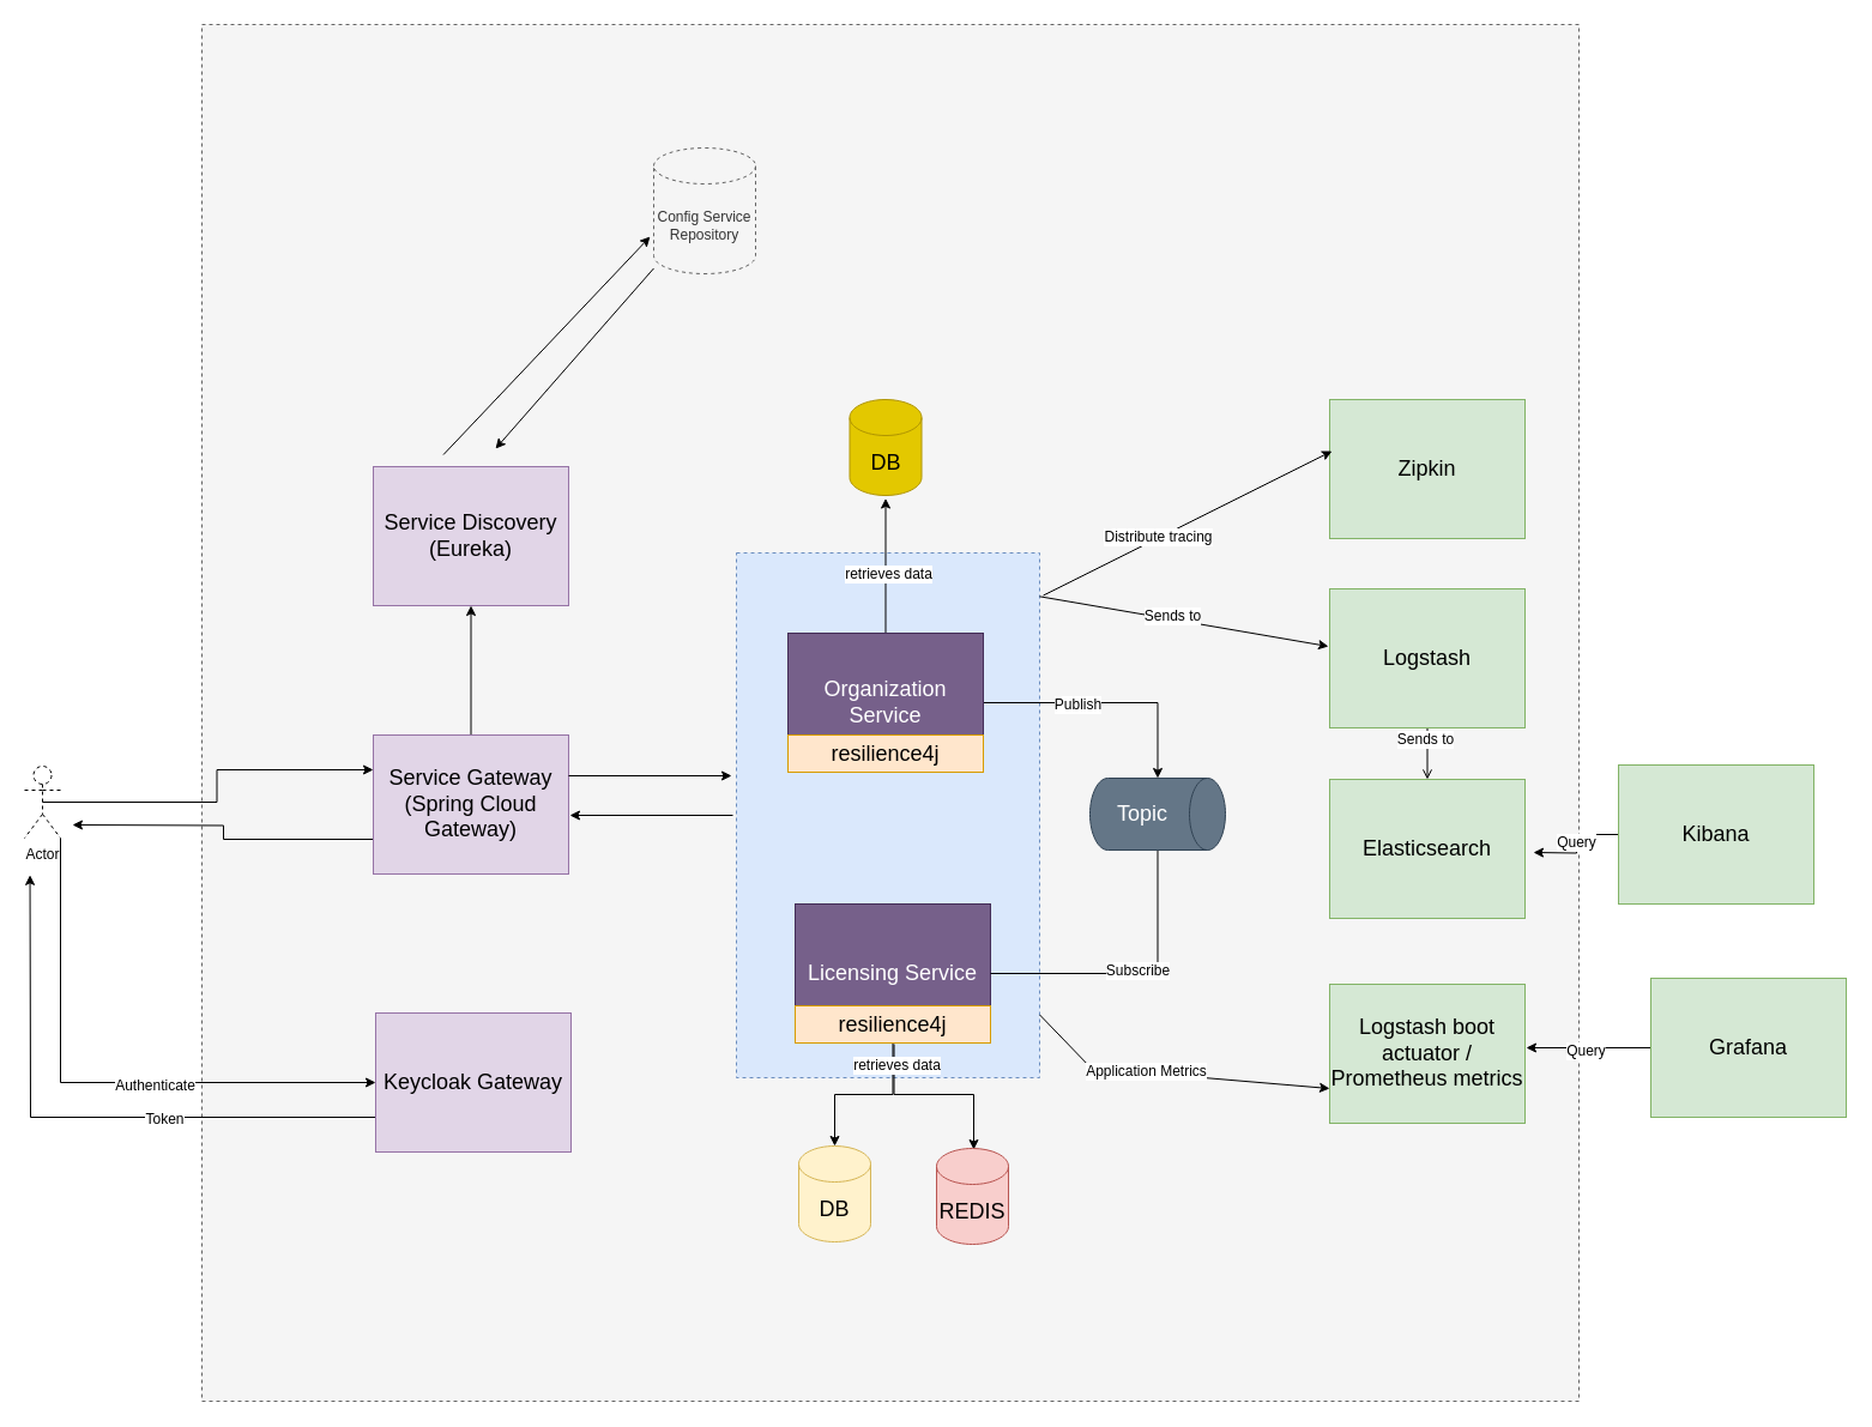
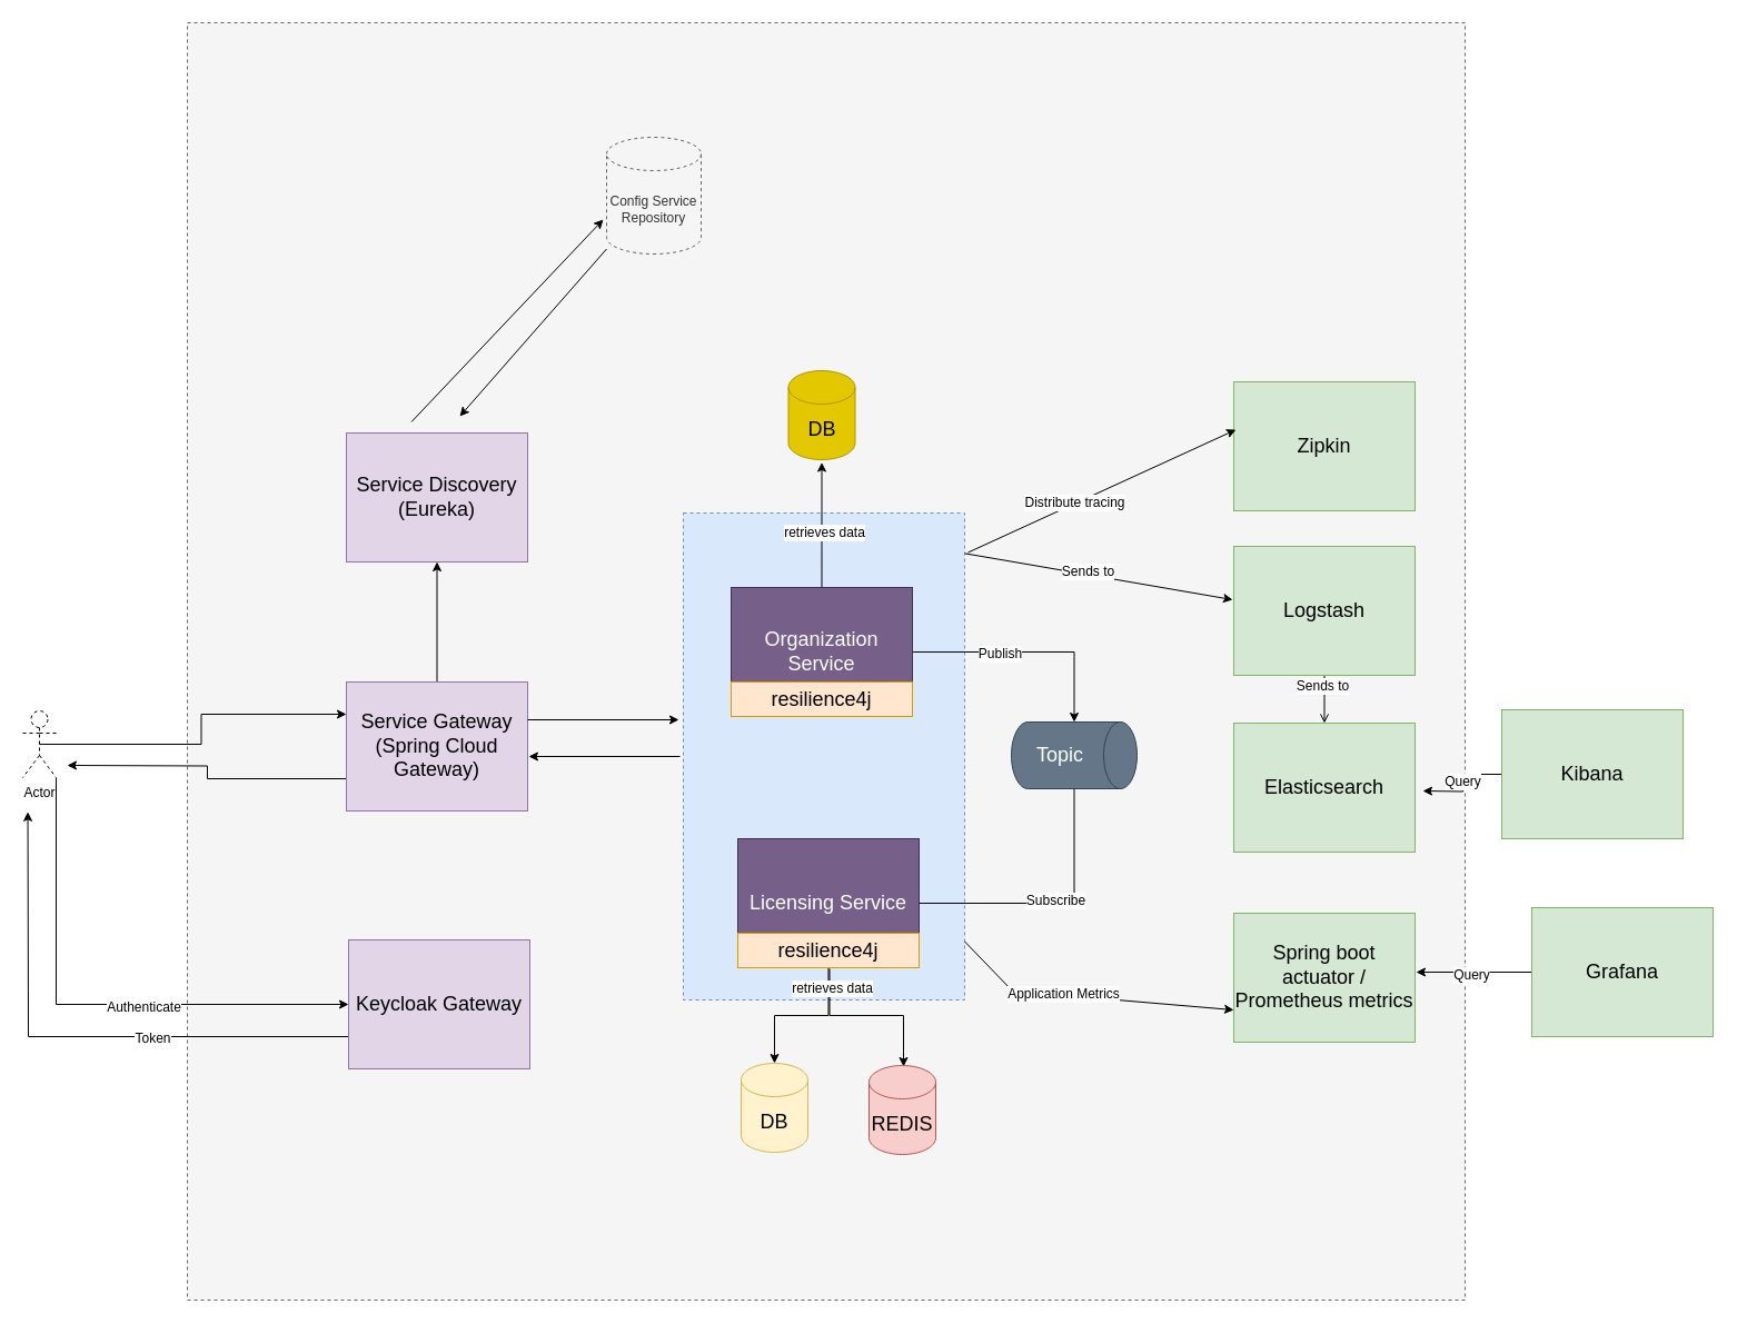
- <mxCell id="24" value="&lt;font style=&quot;font-size: 18px;&quot;&gt;Zipkin&lt;br&gt;&lt;/font&gt;" style="rounded=0;whiteSpace=wrap;html=1;fillColor=#d5e8d4;strokeColor=#82b366;" parent="1" vertex="1"><mxGeometry x="1109" y="333" width="163" height="116" as="geometry" /></mxCell>
+ <mxCell id="24" value="&lt;font style=&quot;font-size: 18px;&quot;&gt;Zipkin&lt;br&gt;&lt;/font&gt;" style="rounded=0;whiteSpace=wrap;html=1;fillColor=#d5e8d4;strokeColor=#82b366;" parent="1" vertex="1"><mxGeometry x="1109" y="343" width="163" height="116" as="geometry" /></mxCell>
- <mxCell id="29" value="&lt;font style=&quot;font-size: 18px;&quot;&gt;Logstash boot actuator / Prometheus metrics&lt;br&gt;&lt;/font&gt;" style="rounded=0;whiteSpace=wrap;html=1;fillColor=#d5e8d4;strokeColor=#82b366;" parent="1" vertex="1"><mxGeometry x="1109" y="821" width="163" height="116" as="geometry" /></mxCell>
+ <mxCell id="29" value="&lt;font style=&quot;font-size: 18px;&quot;&gt;Spring boot actuator / Prometheus metrics&lt;br&gt;&lt;/font&gt;" style="rounded=0;whiteSpace=wrap;html=1;fillColor=#d5e8d4;strokeColor=#82b366;" parent="1" vertex="1"><mxGeometry x="1109" y="821" width="163" height="116" as="geometry" /></mxCell>
